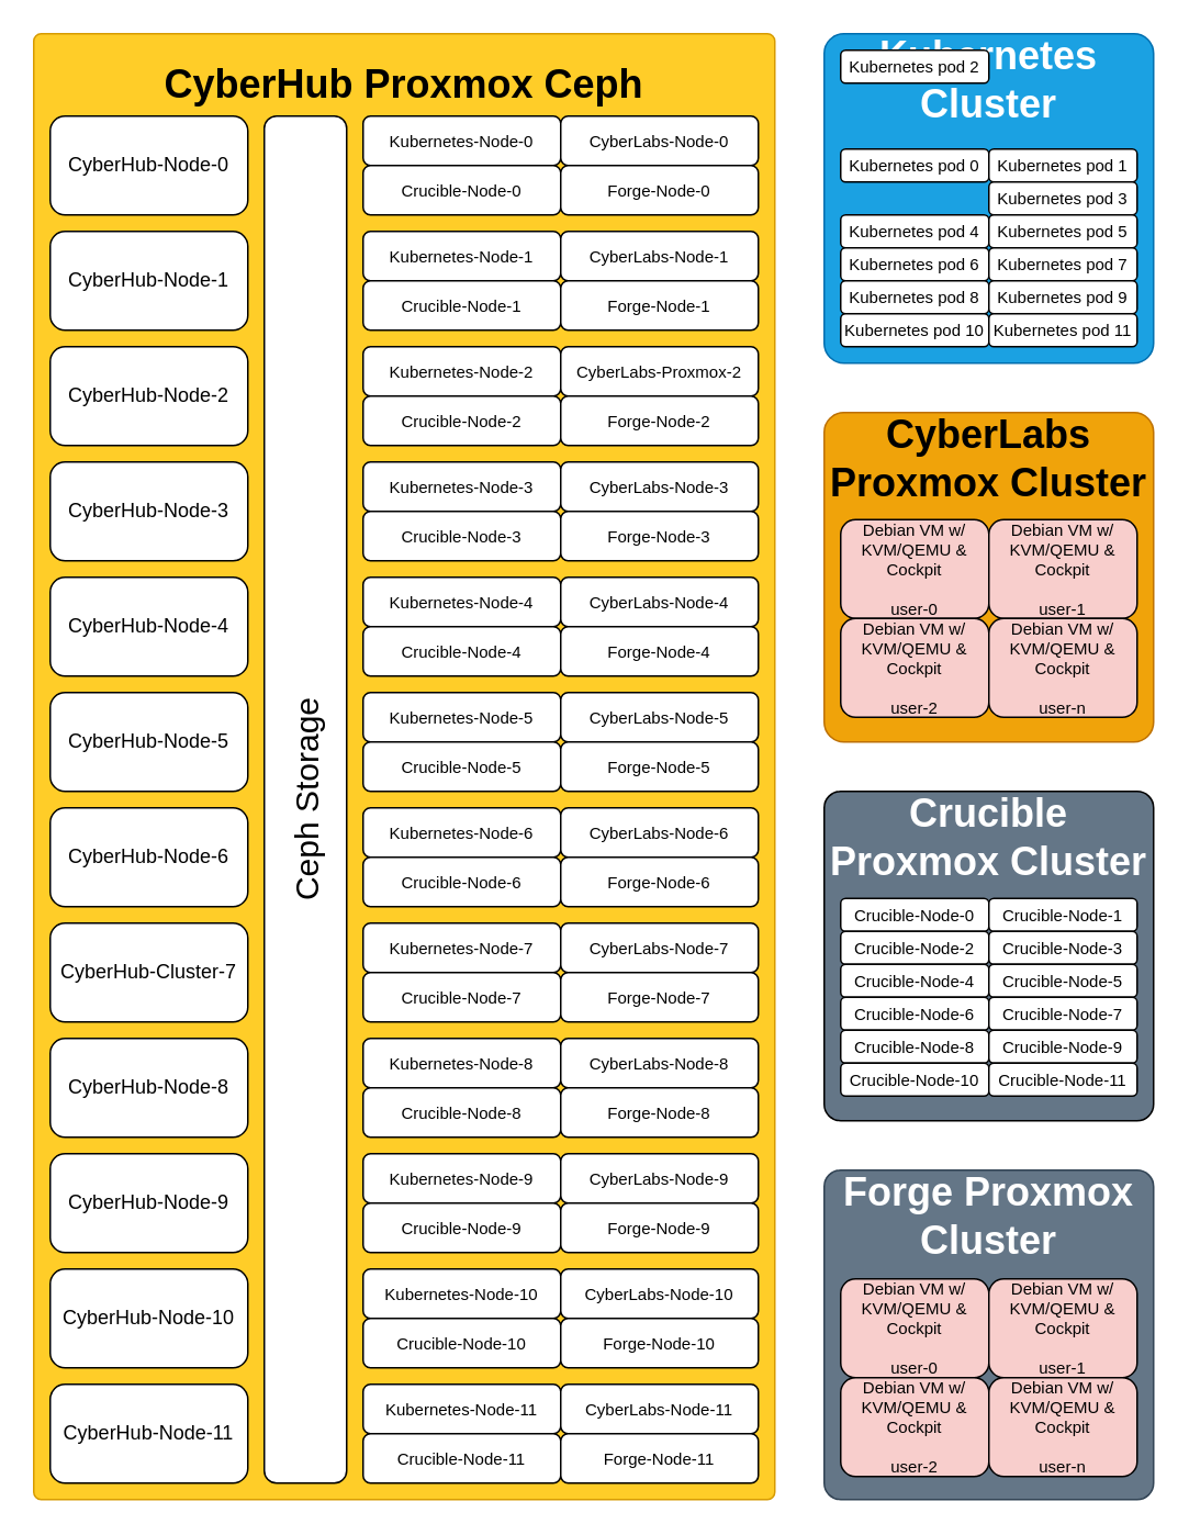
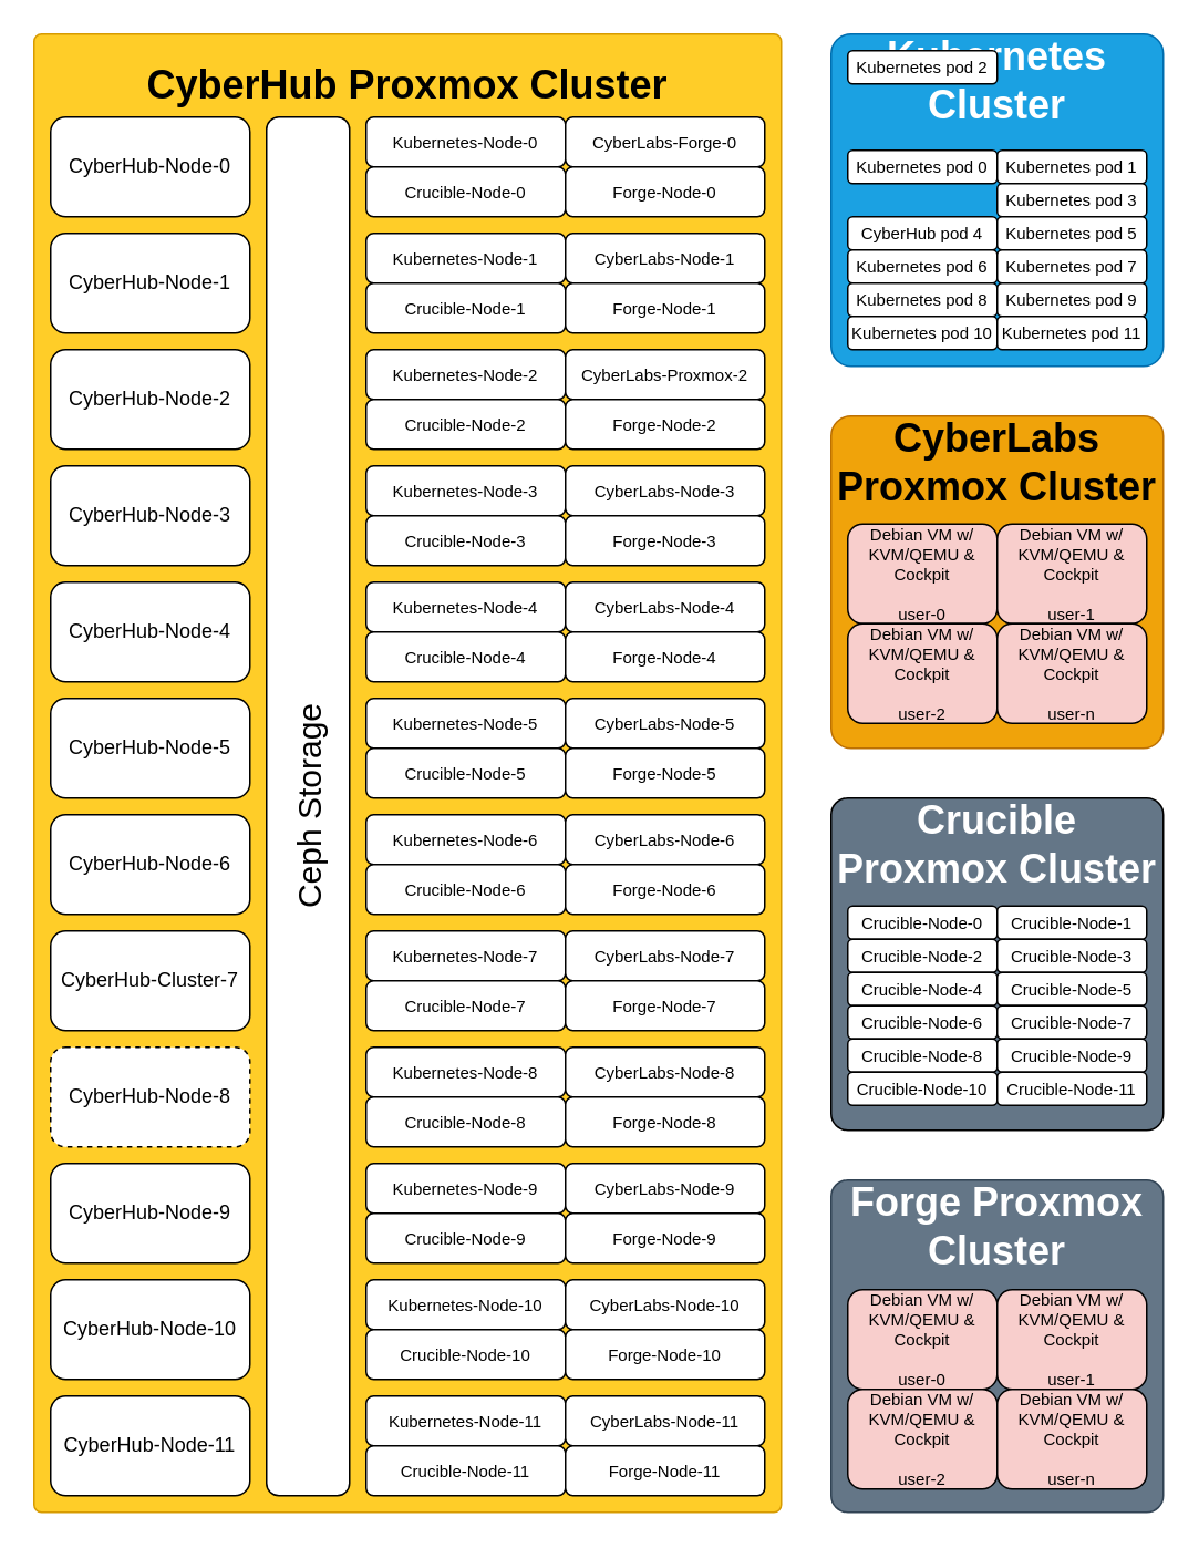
- <mxCell id="15" value="&lt;h1 style=&quot;margin-top: 0px;&quot;&gt;CyberHub Proxmox Ceph&lt;/h1&gt;" style="text;html=1;whiteSpace=wrap;overflow=hidden;rounded=0;align=center;" parent="1" vertex="1"><mxGeometry x="80" y="30" width="330" height="40" as="geometry" /></mxCell>
+ <mxCell id="15" value="&lt;h1 style=&quot;margin-top: 0px;&quot;&gt;CyberHub Proxmox Cluster&lt;/h1&gt;" style="text;html=1;whiteSpace=wrap;overflow=hidden;rounded=0;align=center;" parent="1" vertex="1"><mxGeometry x="80" y="30" width="330" height="40" as="geometry" /></mxCell>
- <mxCell id="18" value="CyberLabs-Node-0" style="rounded=1;whiteSpace=wrap;html=1;fontSize=10;fillColor=light-dark(#FFFFFF,#0066CC);" parent="1" vertex="1"><mxGeometry x="340" y="70" width="120" height="30" as="geometry" /></mxCell>
+ <mxCell id="18" value="CyberLabs-Forge-0" style="rounded=1;whiteSpace=wrap;html=1;fontSize=10;fillColor=light-dark(#FFFFFF,#0066CC);" parent="1" vertex="1"><mxGeometry x="340" y="70" width="120" height="30" as="geometry" /></mxCell>
- <mxCell id="93" value="Kubernetes pod 4" style="rounded=1;whiteSpace=wrap;html=1;fontSize=10;fillColor=light-dark(#FFFFFF,#0000CC);" vertex="1" parent="1"><mxGeometry x="510" y="130" width="90" height="20" as="geometry" /></mxCell>
+ <mxCell id="93" value="CyberHub pod 4" style="rounded=1;whiteSpace=wrap;html=1;fontSize=10;fillColor=light-dark(#FFFFFF,#0000CC);" vertex="1" parent="1"><mxGeometry x="510" y="130" width="90" height="20" as="geometry" /></mxCell>
- <mxCell id="11" value="CyberHub-Node-8" style="rounded=1;whiteSpace=wrap;html=1;fillColor=light-dark(#FFFFFF,#4D9900);" parent="1" vertex="1"><mxGeometry x="30" y="630" width="120" height="60" as="geometry" /></mxCell>
+ <mxCell id="11" value="CyberHub-Node-8" style="rounded=1;whiteSpace=wrap;html=1;fillColor=light-dark(#FFFFFF,#4D9900);dashed=1;" parent="1" vertex="1"><mxGeometry x="30" y="630" width="120" height="60" as="geometry" /></mxCell>
